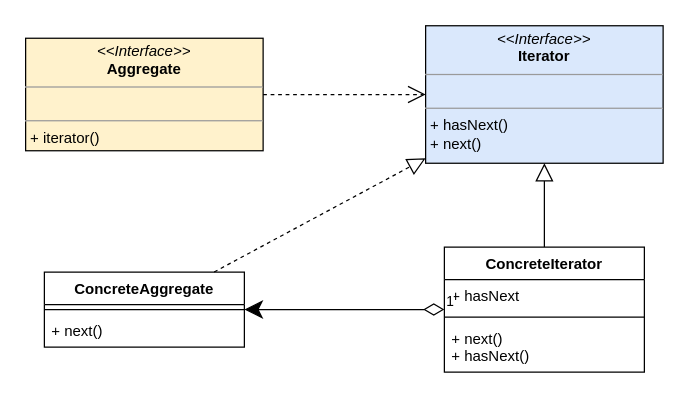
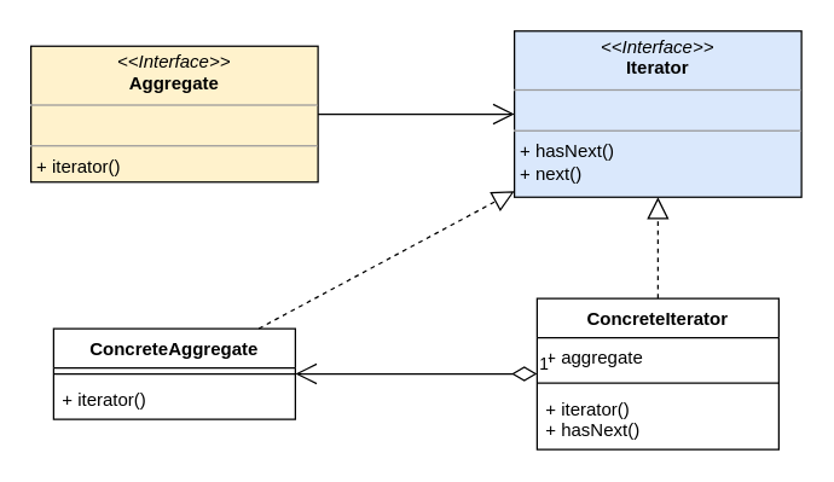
- <mxCell id="13" value="" style="endArrow=open;endFill=1;endSize=12;html=1;rounded=0;dashed=1;" edge="1" parent="1" source="2" target="3"><mxGeometry width="160" relative="1" as="geometry"><mxPoint x="180" y="220" as="sourcePoint" /><mxPoint x="340" y="220" as="targetPoint" /></mxGeometry></mxCell>
+ <mxCell id="13" value="" style="endArrow=open;endFill=1;endSize=12;html=1;rounded=0;" edge="1" parent="1" source="2" target="3"><mxGeometry width="160" relative="1" as="geometry"><mxPoint x="180" y="220" as="sourcePoint" /><mxPoint x="340" y="220" as="targetPoint" /></mxGeometry></mxCell>
- <mxCell id="12" value="" style="endArrow=block;dashed=0;endFill=0;endSize=12;html=1;rounded=0;" edge="1" parent="1" source="7" target="3"><mxGeometry width="160" relative="1" as="geometry"><mxPoint x="125" y="227" as="sourcePoint" /><mxPoint x="125" y="130" as="targetPoint" /></mxGeometry></mxCell>
+ <mxCell id="12" value="" style="endArrow=block;dashed=1;endFill=0;endSize=12;html=1;rounded=0;" edge="1" parent="1" source="7" target="3"><mxGeometry width="160" relative="1" as="geometry"><mxPoint x="125" y="227" as="sourcePoint" /><mxPoint x="125" y="130" as="targetPoint" /></mxGeometry></mxCell>
- <mxCell id="8" value="+ hasNext" style="text;strokeColor=none;fillColor=none;align=left;verticalAlign=top;spacingLeft=4;spacingRight=4;overflow=hidden;rotatable=0;points=[[0,0.5],[1,0.5]];portConstraint=eastwest;" vertex="1" parent="7"><mxGeometry y="26" width="160" height="26" as="geometry" /></mxCell>
+ <mxCell id="8" value="+ aggregate" style="text;strokeColor=none;fillColor=none;align=left;verticalAlign=top;spacingLeft=4;spacingRight=4;overflow=hidden;rotatable=0;points=[[0,0.5],[1,0.5]];portConstraint=eastwest;" vertex="1" parent="7"><mxGeometry y="26" width="160" height="26" as="geometry" /></mxCell>
- <mxCell id="14" value="1" style="endArrow=classic;html=1;endSize=12;startArrow=diamondThin;startSize=14;startFill=0;edgeStyle=orthogonalEdgeStyle;align=left;verticalAlign=bottom;rounded=0;" edge="1" parent="1" source="7" target="4"><mxGeometry x="-1" y="3" relative="1" as="geometry"><mxPoint x="180" y="220" as="sourcePoint" /><mxPoint x="340" y="220" as="targetPoint" /></mxGeometry></mxCell>
+ <mxCell id="14" value="1" style="endArrow=open;html=1;endSize=12;startArrow=diamondThin;startSize=14;startFill=0;edgeStyle=orthogonalEdgeStyle;align=left;verticalAlign=bottom;rounded=0;" edge="1" parent="1" source="7" target="4"><mxGeometry x="-1" y="3" relative="1" as="geometry"><mxPoint x="180" y="220" as="sourcePoint" /><mxPoint x="340" y="220" as="targetPoint" /></mxGeometry></mxCell>
- <mxCell id="6" value="+ next()" style="text;strokeColor=none;fillColor=none;align=left;verticalAlign=top;spacingLeft=4;spacingRight=4;overflow=hidden;rotatable=0;points=[[0,0.5],[1,0.5]];portConstraint=eastwest;" vertex="1" parent="4"><mxGeometry y="34" width="160" height="26" as="geometry" /></mxCell>
+ <mxCell id="6" value="+ iterator()" style="text;strokeColor=none;fillColor=none;align=left;verticalAlign=top;spacingLeft=4;spacingRight=4;overflow=hidden;rotatable=0;points=[[0,0.5],[1,0.5]];portConstraint=eastwest;" vertex="1" parent="4"><mxGeometry y="34" width="160" height="26" as="geometry" /></mxCell>
- <mxCell id="10" value="+ next()&#10;+ hasNext()" style="text;strokeColor=none;fillColor=none;align=left;verticalAlign=top;spacingLeft=4;spacingRight=4;overflow=hidden;rotatable=0;points=[[0,0.5],[1,0.5]];portConstraint=eastwest;" vertex="1" parent="7"><mxGeometry y="60" width="160" height="40" as="geometry" /></mxCell>
+ <mxCell id="10" value="+ iterator()&#10;+ hasNext()" style="text;strokeColor=none;fillColor=none;align=left;verticalAlign=top;spacingLeft=4;spacingRight=4;overflow=hidden;rotatable=0;points=[[0,0.5],[1,0.5]];portConstraint=eastwest;" vertex="1" parent="7"><mxGeometry y="60" width="160" height="40" as="geometry" /></mxCell>
